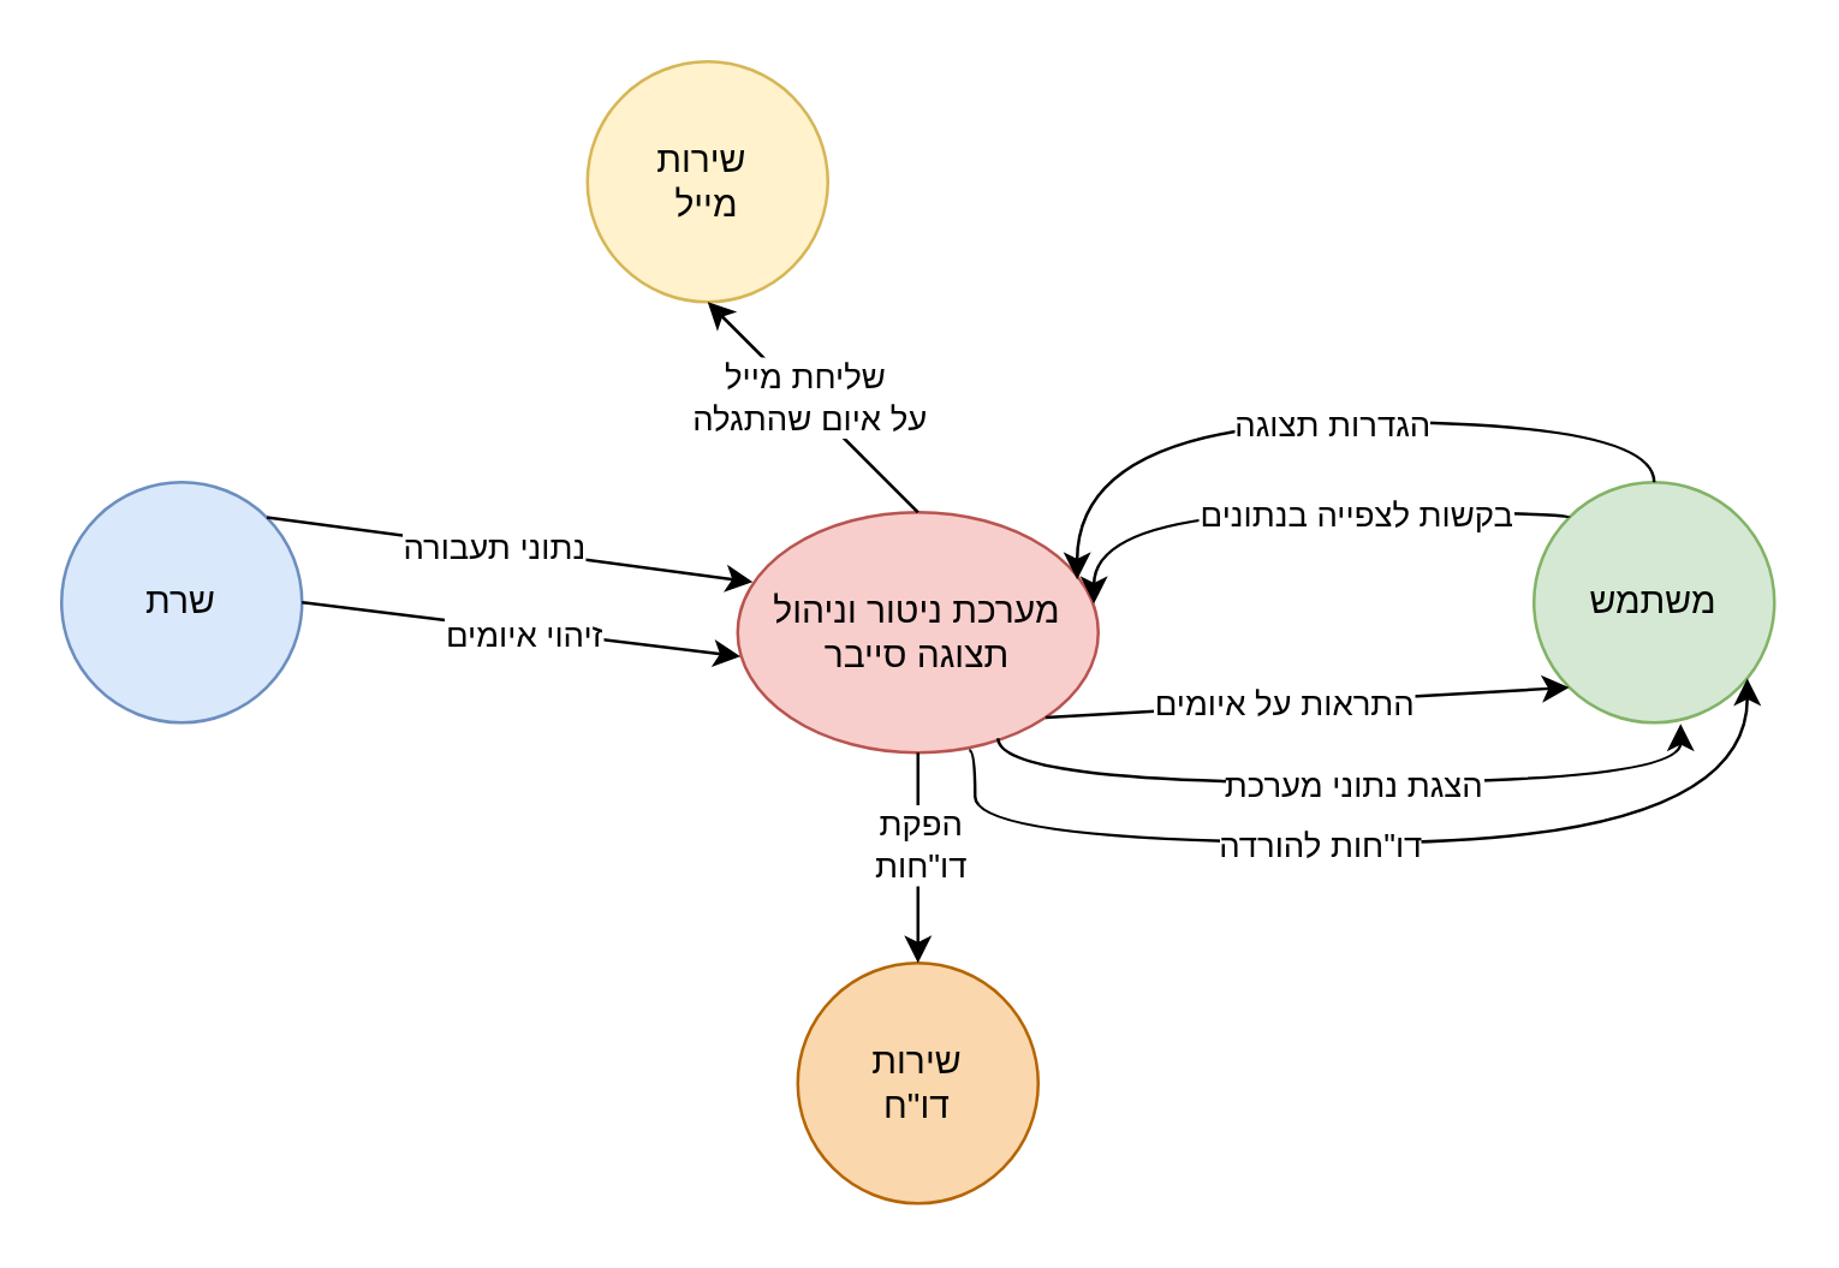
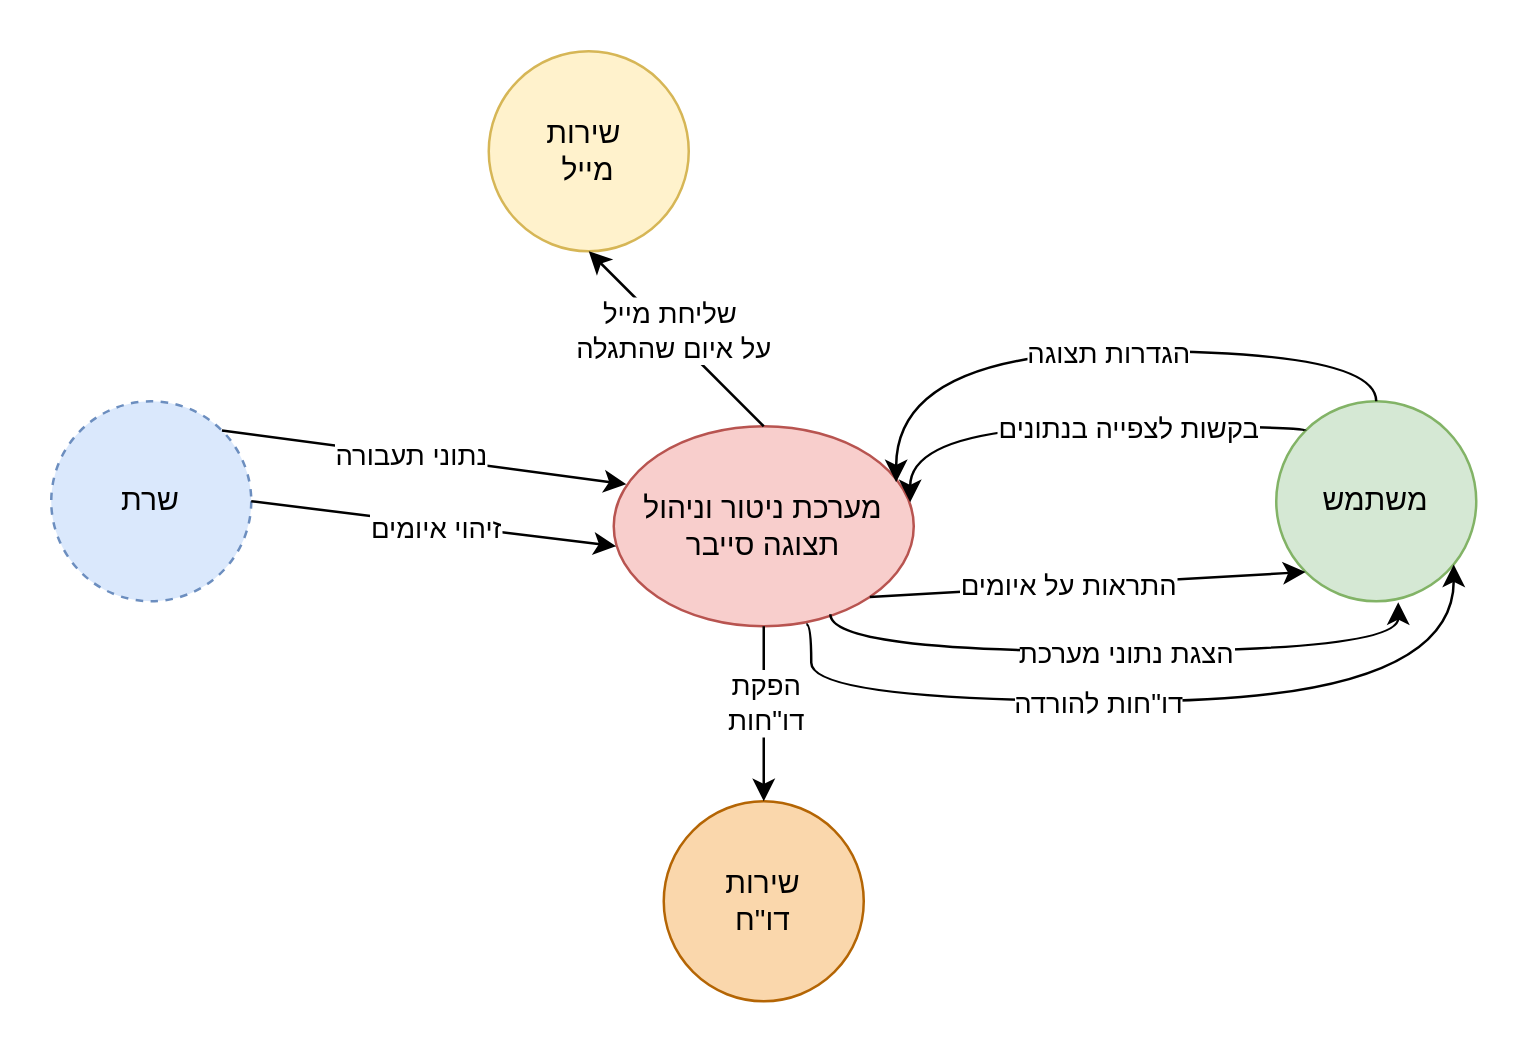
- <mxCell id="4" value="שרת" style="ellipse;whiteSpace=wrap;html=1;aspect=fixed;fillColor=#dae8fc;strokeColor=#6c8ebf;" parent="1" vertex="1"><mxGeometry x="20" y="160" width="80" height="80" as="geometry" /></mxCell>
+ <mxCell id="4" value="שרת" style="ellipse;whiteSpace=wrap;html=1;aspect=fixed;fillColor=#dae8fc;strokeColor=#6c8ebf;dashed=1;" parent="1" vertex="1"><mxGeometry x="20" y="160" width="80" height="80" as="geometry" /></mxCell>
